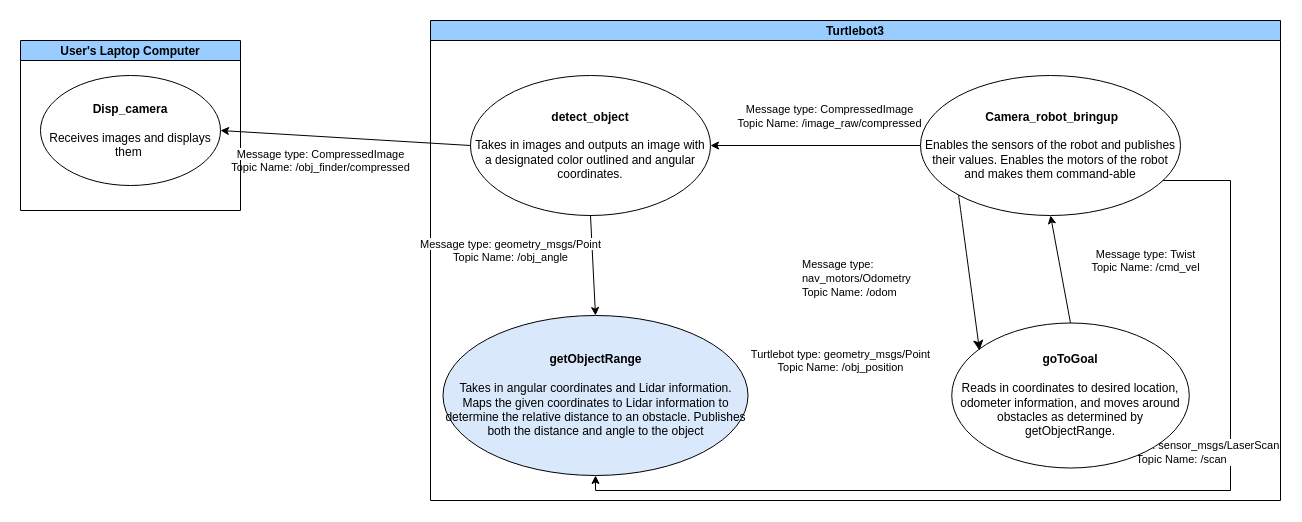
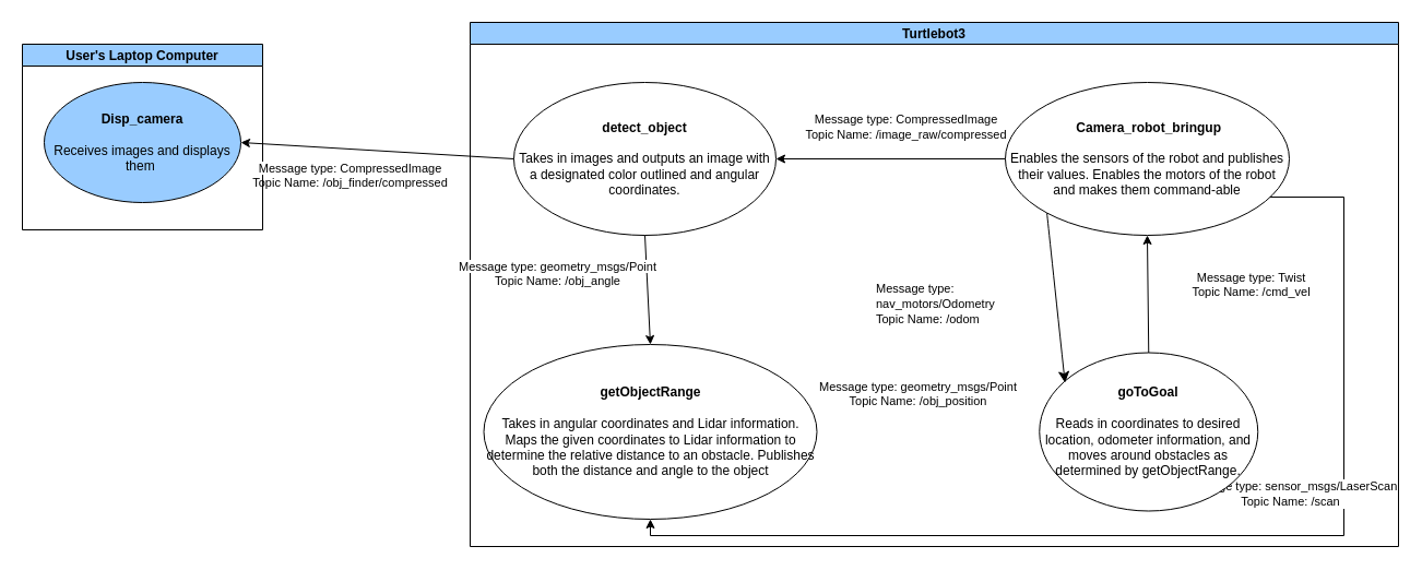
- <mxCell id="3" value="&lt;b&gt;Disp_camera&lt;/b&gt;&lt;div&gt;&lt;b&gt;&lt;br&gt;&lt;/b&gt;&lt;/div&gt;&lt;div&gt;Receives images and displays them&amp;nbsp;&lt;/div&gt;" style="ellipse;whiteSpace=wrap;html=1;" parent="2" vertex="1"><mxGeometry x="20" y="35" width="180" height="110" as="geometry" /></mxCell>
+ <mxCell id="3" value="&lt;b&gt;Disp_camera&lt;/b&gt;&lt;div&gt;&lt;b&gt;&lt;br&gt;&lt;/b&gt;&lt;/div&gt;&lt;div&gt;Receives images and displays them&amp;nbsp;&lt;/div&gt;" style="ellipse;whiteSpace=wrap;html=1;fillColor=#99ccff;" parent="2" vertex="1"><mxGeometry x="20" y="35" width="180" height="110" as="geometry" /></mxCell>
- <mxCell id="16" value="&lt;span style=&quot;--tw-scale-x: 1; --tw-scale-y: 1; --tw-pan-x: ; --tw-pan-y: ; --tw-pinch-zoom: ; --tw-scroll-snap-strictness: proximity; --tw-gradient-from-position: ; --tw-gradient-via-position: ; --tw-gradient-to-position: ; --tw-ordinal: ; --tw-slashed-zero: ; --tw-numeric-figure: ; --tw-numeric-spacing: ; --tw-numeric-fraction: ; --tw-ring-inset: ; --tw-ring-offset-width: 0px; --tw-ring-offset-color: light-dark(#fff, #000000); --tw-ring-color: rgb(59 130 246 / .5); --tw-ring-offset-shadow: 0 0 #0000; --tw-ring-shadow: 0 0 #0000; --tw-shadow: 0 0 #0000; --tw-shadow-colored: 0 0 #0000; --tw-blur: ; --tw-brightness: ; --tw-contrast: ; --tw-grayscale: ; --tw-hue-rotate: ; --tw-invert: ; --tw-saturate: ; --tw-sepia: ; --tw-drop-shadow: ; --tw-backdrop-blur: ; --tw-backdrop-brightness: ; --tw-backdrop-contrast: ; --tw-backdrop-grayscale: ; --tw-backdrop-hue-rotate: ; --tw-backdrop-invert: ; --tw-backdrop-opacity: ; --tw-backdrop-saturate: ; --tw-backdrop-sepia: ; font-size: 11px; background-color: rgb(255, 255, 255);&quot;&gt;Turtlebot type: geometry_msgs/Point&lt;/span&gt;&lt;div style=&quot;--tw-scale-x: 1; --tw-scale-y: 1; --tw-pan-x: ; --tw-pan-y: ; --tw-pinch-zoom: ; --tw-scroll-snap-strictness: proximity; --tw-gradient-from-position: ; --tw-gradient-via-position: ; --tw-gradient-to-position: ; --tw-ordinal: ; --tw-slashed-zero: ; --tw-numeric-figure: ; --tw-numeric-spacing: ; --tw-numeric-fraction: ; --tw-ring-inset: ; --tw-ring-offset-width: 0px; --tw-ring-offset-color: light-dark(#fff, #000000); --tw-ring-color: rgb(59 130 246 / .5); --tw-ring-offset-shadow: 0 0 #0000; --tw-ring-shadow: 0 0 #0000; --tw-shadow: 0 0 #0000; --tw-shadow-colored: 0 0 #0000; --tw-blur: ; --tw-brightness: ; --tw-contrast: ; --tw-grayscale: ; --tw-hue-rotate: ; --tw-invert: ; --tw-saturate: ; --tw-sepia: ; --tw-drop-shadow: ; --tw-backdrop-blur: ; --tw-backdrop-brightness: ; --tw-backdrop-contrast: ; --tw-backdrop-grayscale: ; --tw-backdrop-hue-rotate: ; --tw-backdrop-invert: ; --tw-backdrop-opacity: ; --tw-backdrop-saturate: ; --tw-backdrop-sepia: ; font-size: 11px;&quot;&gt;Topic Name: /obj_position&lt;/div&gt;" style="text;html=1;align=center;verticalAlign=middle;resizable=0;points=[];autosize=1;strokeColor=none;fillColor=none;" parent="4" vertex="1"><mxGeometry x="310" y="320" width="200" height="40" as="geometry" /></mxCell>
+ <mxCell id="16" value="&lt;span style=&quot;--tw-scale-x: 1; --tw-scale-y: 1; --tw-pan-x: ; --tw-pan-y: ; --tw-pinch-zoom: ; --tw-scroll-snap-strictness: proximity; --tw-gradient-from-position: ; --tw-gradient-via-position: ; --tw-gradient-to-position: ; --tw-ordinal: ; --tw-slashed-zero: ; --tw-numeric-figure: ; --tw-numeric-spacing: ; --tw-numeric-fraction: ; --tw-ring-inset: ; --tw-ring-offset-width: 0px; --tw-ring-offset-color: light-dark(#fff, #000000); --tw-ring-color: rgb(59 130 246 / .5); --tw-ring-offset-shadow: 0 0 #0000; --tw-ring-shadow: 0 0 #0000; --tw-shadow: 0 0 #0000; --tw-shadow-colored: 0 0 #0000; --tw-blur: ; --tw-brightness: ; --tw-contrast: ; --tw-grayscale: ; --tw-hue-rotate: ; --tw-invert: ; --tw-saturate: ; --tw-sepia: ; --tw-drop-shadow: ; --tw-backdrop-blur: ; --tw-backdrop-brightness: ; --tw-backdrop-contrast: ; --tw-backdrop-grayscale: ; --tw-backdrop-hue-rotate: ; --tw-backdrop-invert: ; --tw-backdrop-opacity: ; --tw-backdrop-saturate: ; --tw-backdrop-sepia: ; font-size: 11px; background-color: rgb(255, 255, 255);&quot;&gt;Message type: geometry_msgs/Point&lt;/span&gt;&lt;div style=&quot;--tw-scale-x: 1; --tw-scale-y: 1; --tw-pan-x: ; --tw-pan-y: ; --tw-pinch-zoom: ; --tw-scroll-snap-strictness: proximity; --tw-gradient-from-position: ; --tw-gradient-via-position: ; --tw-gradient-to-position: ; --tw-ordinal: ; --tw-slashed-zero: ; --tw-numeric-figure: ; --tw-numeric-spacing: ; --tw-numeric-fraction: ; --tw-ring-inset: ; --tw-ring-offset-width: 0px; --tw-ring-offset-color: light-dark(#fff, #000000); --tw-ring-color: rgb(59 130 246 / .5); --tw-ring-offset-shadow: 0 0 #0000; --tw-ring-shadow: 0 0 #0000; --tw-shadow: 0 0 #0000; --tw-shadow-colored: 0 0 #0000; --tw-blur: ; --tw-brightness: ; --tw-contrast: ; --tw-grayscale: ; --tw-hue-rotate: ; --tw-invert: ; --tw-saturate: ; --tw-sepia: ; --tw-drop-shadow: ; --tw-backdrop-blur: ; --tw-backdrop-brightness: ; --tw-backdrop-contrast: ; --tw-backdrop-grayscale: ; --tw-backdrop-hue-rotate: ; --tw-backdrop-invert: ; --tw-backdrop-opacity: ; --tw-backdrop-saturate: ; --tw-backdrop-sepia: ; font-size: 11px;&quot;&gt;Topic Name: /obj_position&lt;/div&gt;" style="text;html=1;align=center;verticalAlign=middle;resizable=0;points=[];autosize=1;strokeColor=none;fillColor=none;" parent="4" vertex="1"><mxGeometry x="310" y="320" width="200" height="40" as="geometry" /></mxCell>
- <mxCell id="8" value="&lt;b&gt;getObjectRange&lt;/b&gt;&lt;div&gt;&lt;b&gt;&lt;br&gt;&lt;/b&gt;&lt;/div&gt;&lt;div&gt;Takes in angular coordinates and Lidar information. Maps the given coordinates to Lidar information to determine the relative distance to an obstacle. Publishes both the distance and angle to the object&lt;/div&gt;" style="ellipse;whiteSpace=wrap;html=1;fillColor=#dae8fc;" parent="4" vertex="1"><mxGeometry x="12.5" y="295" width="305" height="160" as="geometry" /></mxCell>
+ <mxCell id="8" value="&lt;b&gt;getObjectRange&lt;/b&gt;&lt;div&gt;&lt;b&gt;&lt;br&gt;&lt;/b&gt;&lt;/div&gt;&lt;div&gt;Takes in angular coordinates and Lidar information. Maps the given coordinates to Lidar information to determine the relative distance to an obstacle. Publishes both the distance and angle to the object&lt;/div&gt;" style="ellipse;whiteSpace=wrap;html=1;" parent="4" vertex="1"><mxGeometry x="12.5" y="295" width="305" height="160" as="geometry" /></mxCell>
- <mxCell id="9" value="&lt;b&gt;goToGoal&lt;/b&gt;&lt;div&gt;&lt;br&gt;&lt;/div&gt;&lt;div&gt;Reads in coordinates to desired location, odometer information, and moves around obstacles as determined by getObjectRange.&lt;/div&gt;" style="ellipse;whiteSpace=wrap;html=1;" parent="4" vertex="1"><mxGeometry x="521.25" y="302.5" width="237.5" height="145" as="geometry" /></mxCell>
+ <mxCell id="9" value="&lt;b&gt;goToGoal&lt;/b&gt;&lt;div&gt;&lt;br&gt;&lt;/div&gt;&lt;div&gt;Reads in coordinates to desired location, odometer information, and moves around obstacles as determined by getObjectRange.&lt;/div&gt;" style="ellipse;whiteSpace=wrap;html=1;" parent="4" vertex="1"><mxGeometry x="521.25" y="302.5" width="200" height="145" as="geometry" /></mxCell>
